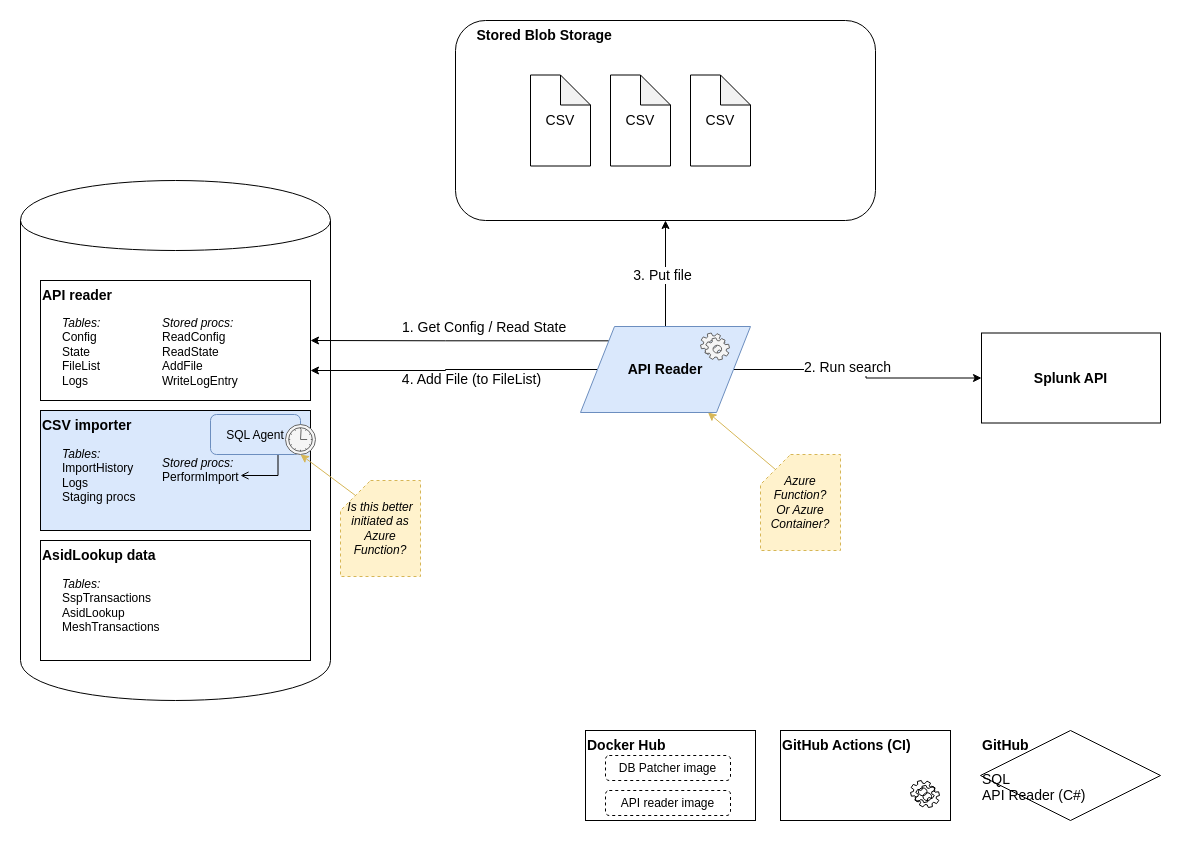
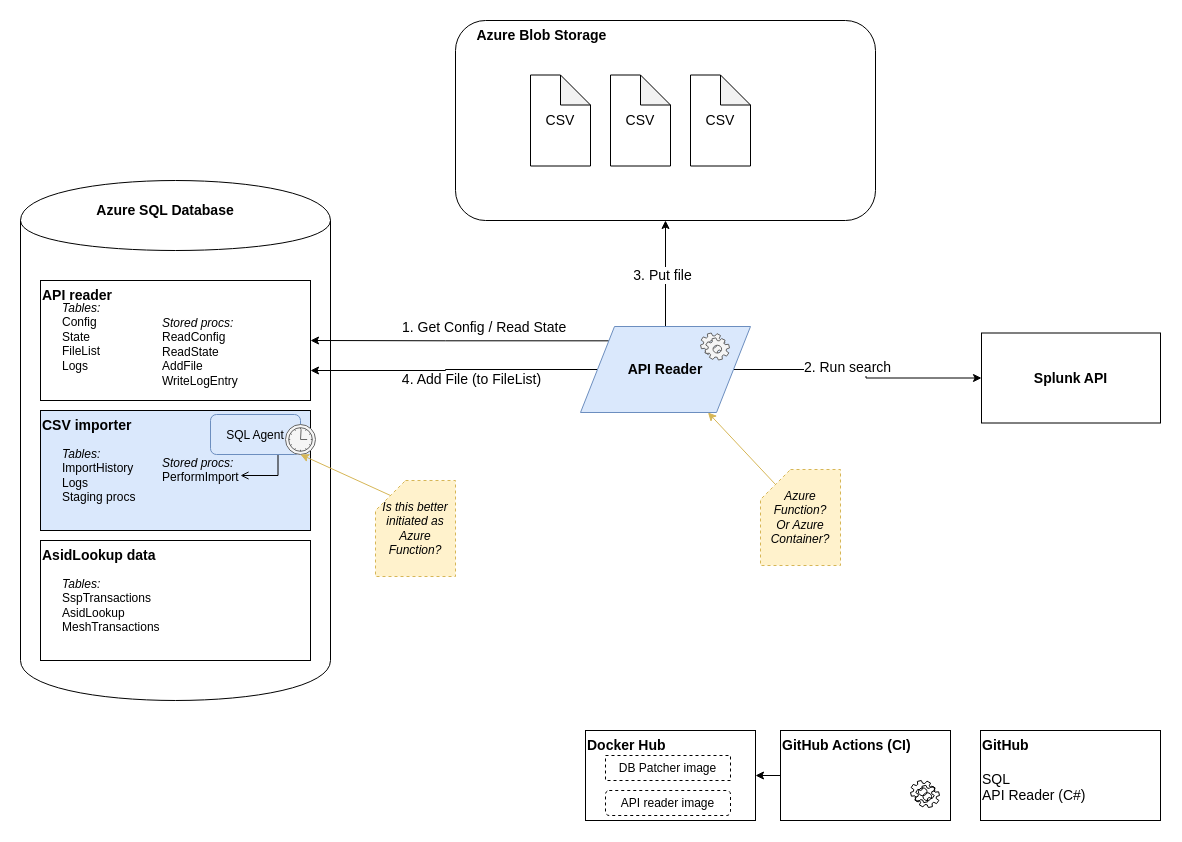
- <mxCell id="11" value="&amp;nbsp; &amp;nbsp; &amp;nbsp;Stored Blob Storage" style="rounded=1;whiteSpace=wrap;html=1;fillColor=none;align=left;fontStyle=1;verticalAlign=top;fontSize=14;" parent="1" vertex="1"><mxGeometry x="455" y="20" width="420" height="200" as="geometry" /></mxCell>
+ <mxCell id="11" value="&amp;nbsp; &amp;nbsp; &amp;nbsp;Azure Blob Storage" style="rounded=1;whiteSpace=wrap;html=1;fillColor=none;align=left;fontStyle=1;verticalAlign=top;fontSize=14;" parent="1" vertex="1"><mxGeometry x="455" y="20" width="420" height="200" as="geometry" /></mxCell>
+ <mxCell id="12" value="Azure SQL Database" style="text;html=1;strokeColor=none;fillColor=none;align=center;verticalAlign=middle;whiteSpace=wrap;rounded=0;fontStyle=1;fontSize=14;" parent="1" vertex="1"><mxGeometry x="90" y="200" width="150" height="20" as="geometry" /></mxCell>
- <mxCell id="5" value="&lt;i&gt;Tables:&lt;/i&gt;&lt;br&gt;Config&lt;br&gt;&lt;blockquote style=&quot;margin: 0px 0px 0px 40px ; border: none ; padding: 0px&quot;&gt;&lt;/blockquote&gt;State&lt;br&gt;&lt;blockquote style=&quot;margin: 0px 0px 0px 40px ; border: none ; padding: 0px&quot;&gt;&lt;/blockquote&gt;FileList&lt;br&gt;Logs" style="rounded=0;whiteSpace=wrap;html=1;align=left;verticalAlign=top;strokeColor=none;fillColor=none;" parent="1" vertex="1"><mxGeometry x="60" y="308.5" width="80" height="89" as="geometry" /></mxCell>
+ <mxCell id="5" value="&lt;i&gt;Tables:&lt;/i&gt;&lt;br&gt;Config&lt;br&gt;&lt;blockquote style=&quot;margin: 0px 0px 0px 40px ; border: none ; padding: 0px&quot;&gt;&lt;/blockquote&gt;State&lt;br&gt;&lt;blockquote style=&quot;margin: 0px 0px 0px 40px ; border: none ; padding: 0px&quot;&gt;&lt;/blockquote&gt;FileList&lt;br&gt;Logs" style="rounded=0;whiteSpace=wrap;html=1;align=left;verticalAlign=top;strokeColor=none;fillColor=none;" parent="1" vertex="1"><mxGeometry x="60" y="293.5" width="80" height="89" as="geometry" /></mxCell>
- <mxCell id="37" value="&lt;i&gt;Azure Function?&lt;br&gt;Or Azure Container?&lt;/i&gt;" style="shape=card;whiteSpace=wrap;html=1;dashed=1;labelBackgroundColor=none;fillColor=#fff2cc;fontSize=12;align=center;strokeColor=#d6b656;" parent="1" vertex="1"><mxGeometry x="760" y="454" width="80" height="96" as="geometry" /></mxCell>
+ <mxCell id="37" value="&lt;i&gt;Azure Function?&lt;br&gt;Or Azure Container?&lt;/i&gt;" style="shape=card;whiteSpace=wrap;html=1;dashed=1;labelBackgroundColor=none;fillColor=#fff2cc;fontSize=12;align=center;strokeColor=#d6b656;" parent="1" vertex="1"><mxGeometry x="760" y="469" width="80" height="96" as="geometry" /></mxCell>
- <mxCell id="39" value="&lt;i&gt;Is this better initiated as Azure Function?&lt;/i&gt;" style="shape=card;whiteSpace=wrap;html=1;dashed=1;labelBackgroundColor=none;fillColor=#fff2cc;fontSize=12;align=center;strokeColor=#d6b656;" parent="1" vertex="1"><mxGeometry x="340" y="480" width="80" height="96" as="geometry" /></mxCell>
+ <mxCell id="39" value="&lt;i&gt;Is this better initiated as Azure Function?&lt;/i&gt;" style="shape=card;whiteSpace=wrap;html=1;dashed=1;labelBackgroundColor=none;fillColor=#fff2cc;fontSize=12;align=center;strokeColor=#d6b656;" parent="1" vertex="1"><mxGeometry x="375" y="480" width="80" height="96" as="geometry" /></mxCell>
- <mxCell id="35" value="&lt;span style=&quot;font-size: 12px;&quot;&gt;DB Patcher image&lt;/span&gt;" style="whiteSpace=wrap;html=1;labelBackgroundColor=none;fillColor=none;fontSize=12;align=center;fontStyle=0;dashed=1;rounded=1;" parent="1" vertex="1"><mxGeometry x="605" y="755" width="125" height="25" as="geometry" /></mxCell>
+ <mxCell id="35" value="&lt;span style=&quot;font-size: 12px;&quot;&gt;DB Patcher image&lt;/span&gt;" style="rounded=0;whiteSpace=wrap;html=1;labelBackgroundColor=none;fillColor=none;fontSize=12;align=center;fontStyle=0;dashed=1;" parent="1" vertex="1"><mxGeometry x="605" y="755" width="125" height="25" as="geometry" /></mxCell>
+ <mxCell id="30" style="edgeStyle=orthogonalEdgeStyle;rounded=0;orthogonalLoop=1;jettySize=auto;html=1;exitX=0;exitY=0.5;exitDx=0;exitDy=0;entryX=1;entryY=0.5;entryDx=0;entryDy=0;fontSize=12;" parent="1" source="31" target="34" edge="1"><mxGeometry relative="1" as="geometry" /></mxCell>
- <mxCell id="29" value="&lt;b&gt;GitHub&lt;/b&gt;&lt;br&gt;&lt;br&gt;SQL&lt;br&gt;API Reader (C#)" style="rhombus;whiteSpace=wrap;html=1;labelBackgroundColor=none;fillColor=none;fontSize=14;align=left;verticalAlign=top;" parent="1" vertex="1"><mxGeometry x="980" y="730" width="180" height="90" as="geometry" /></mxCell>
+ <mxCell id="29" value="&lt;b&gt;GitHub&lt;/b&gt;&lt;br&gt;&lt;br&gt;SQL&lt;br&gt;API Reader (C#)" style="rounded=0;whiteSpace=wrap;html=1;labelBackgroundColor=none;fillColor=none;fontSize=14;align=left;verticalAlign=top;" parent="1" vertex="1"><mxGeometry x="980" y="730" width="180" height="90" as="geometry" /></mxCell>
